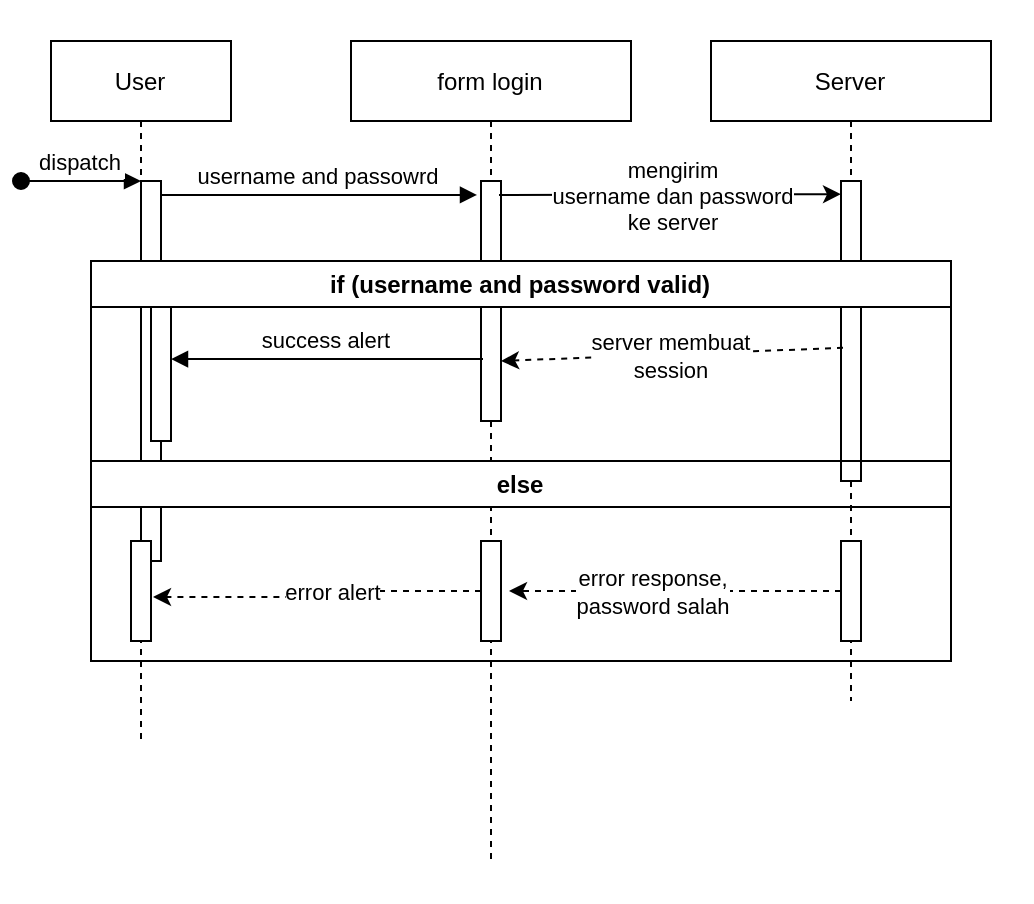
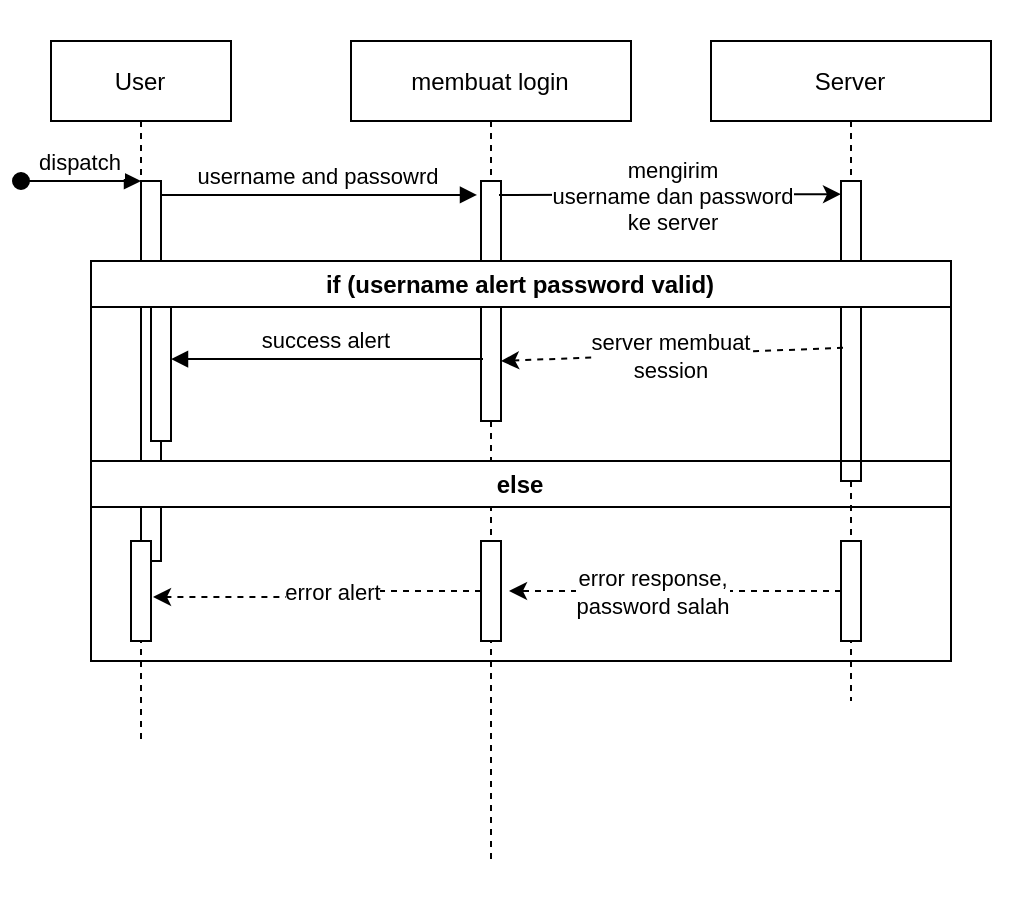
- <mxCell id="7" value="form login" style="shape=umlLifeline;perimeter=lifelinePerimeter;container=1;collapsible=0;recursiveResize=0;rounded=0;shadow=0;strokeWidth=1;" parent="1" vertex="1"><mxGeometry x="170" y="20" width="140" height="410" as="geometry" /></mxCell>
+ <mxCell id="7" value="membuat login" style="shape=umlLifeline;perimeter=lifelinePerimeter;container=1;collapsible=0;recursiveResize=0;rounded=0;shadow=0;strokeWidth=1;" parent="1" vertex="1"><mxGeometry x="170" y="20" width="140" height="410" as="geometry" /></mxCell>
- <mxCell id="20" value="if (username and password valid)" style="swimlane;" vertex="1" parent="1"><mxGeometry x="40" y="130" width="430" height="100" as="geometry"><mxRectangle x="120" y="190" width="220" height="23" as="alternateBounds" /></mxGeometry></mxCell>
+ <mxCell id="20" value="if (username alert password valid)" style="swimlane;" vertex="1" parent="1"><mxGeometry x="40" y="130" width="430" height="100" as="geometry"><mxRectangle x="120" y="190" width="220" height="23" as="alternateBounds" /></mxGeometry></mxCell>
